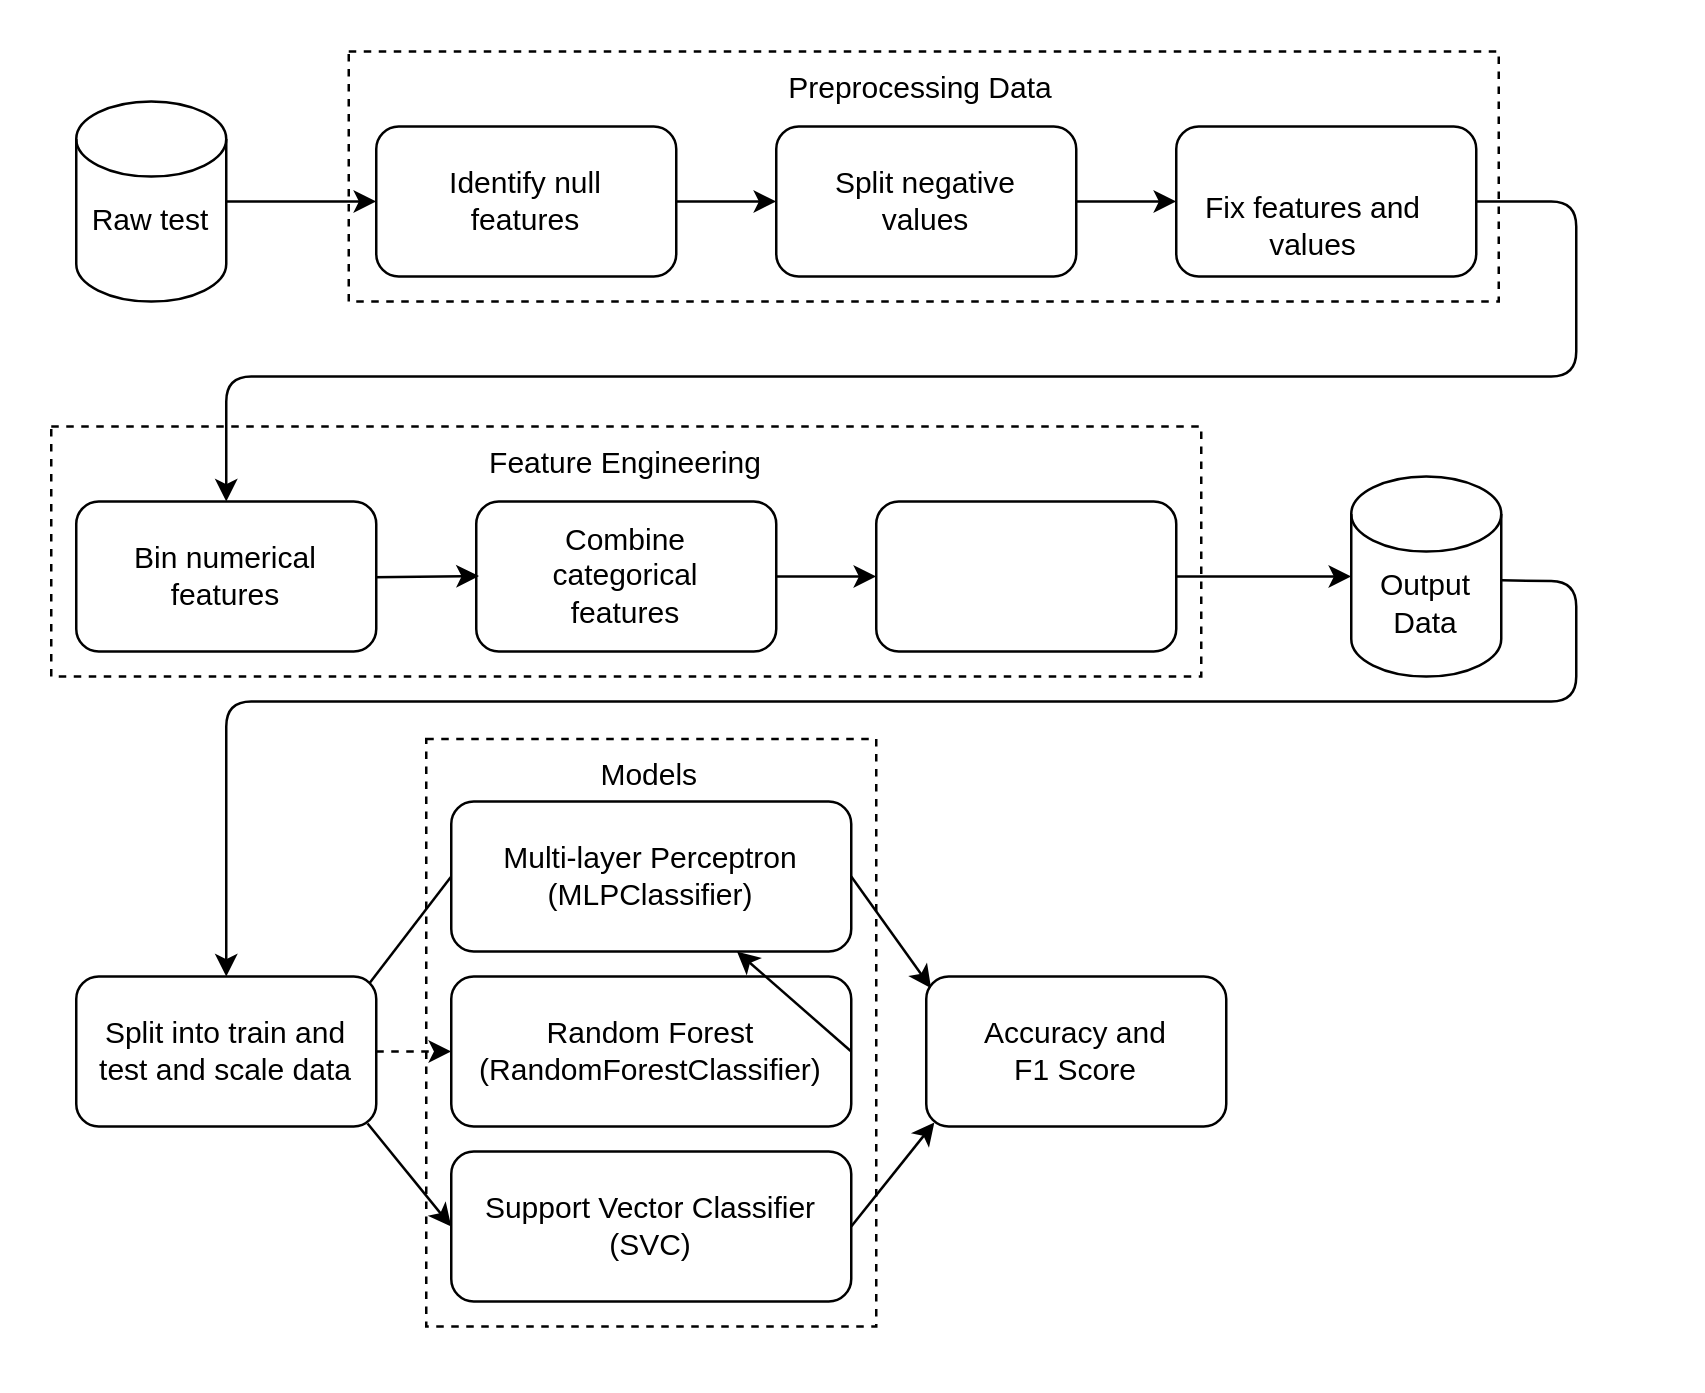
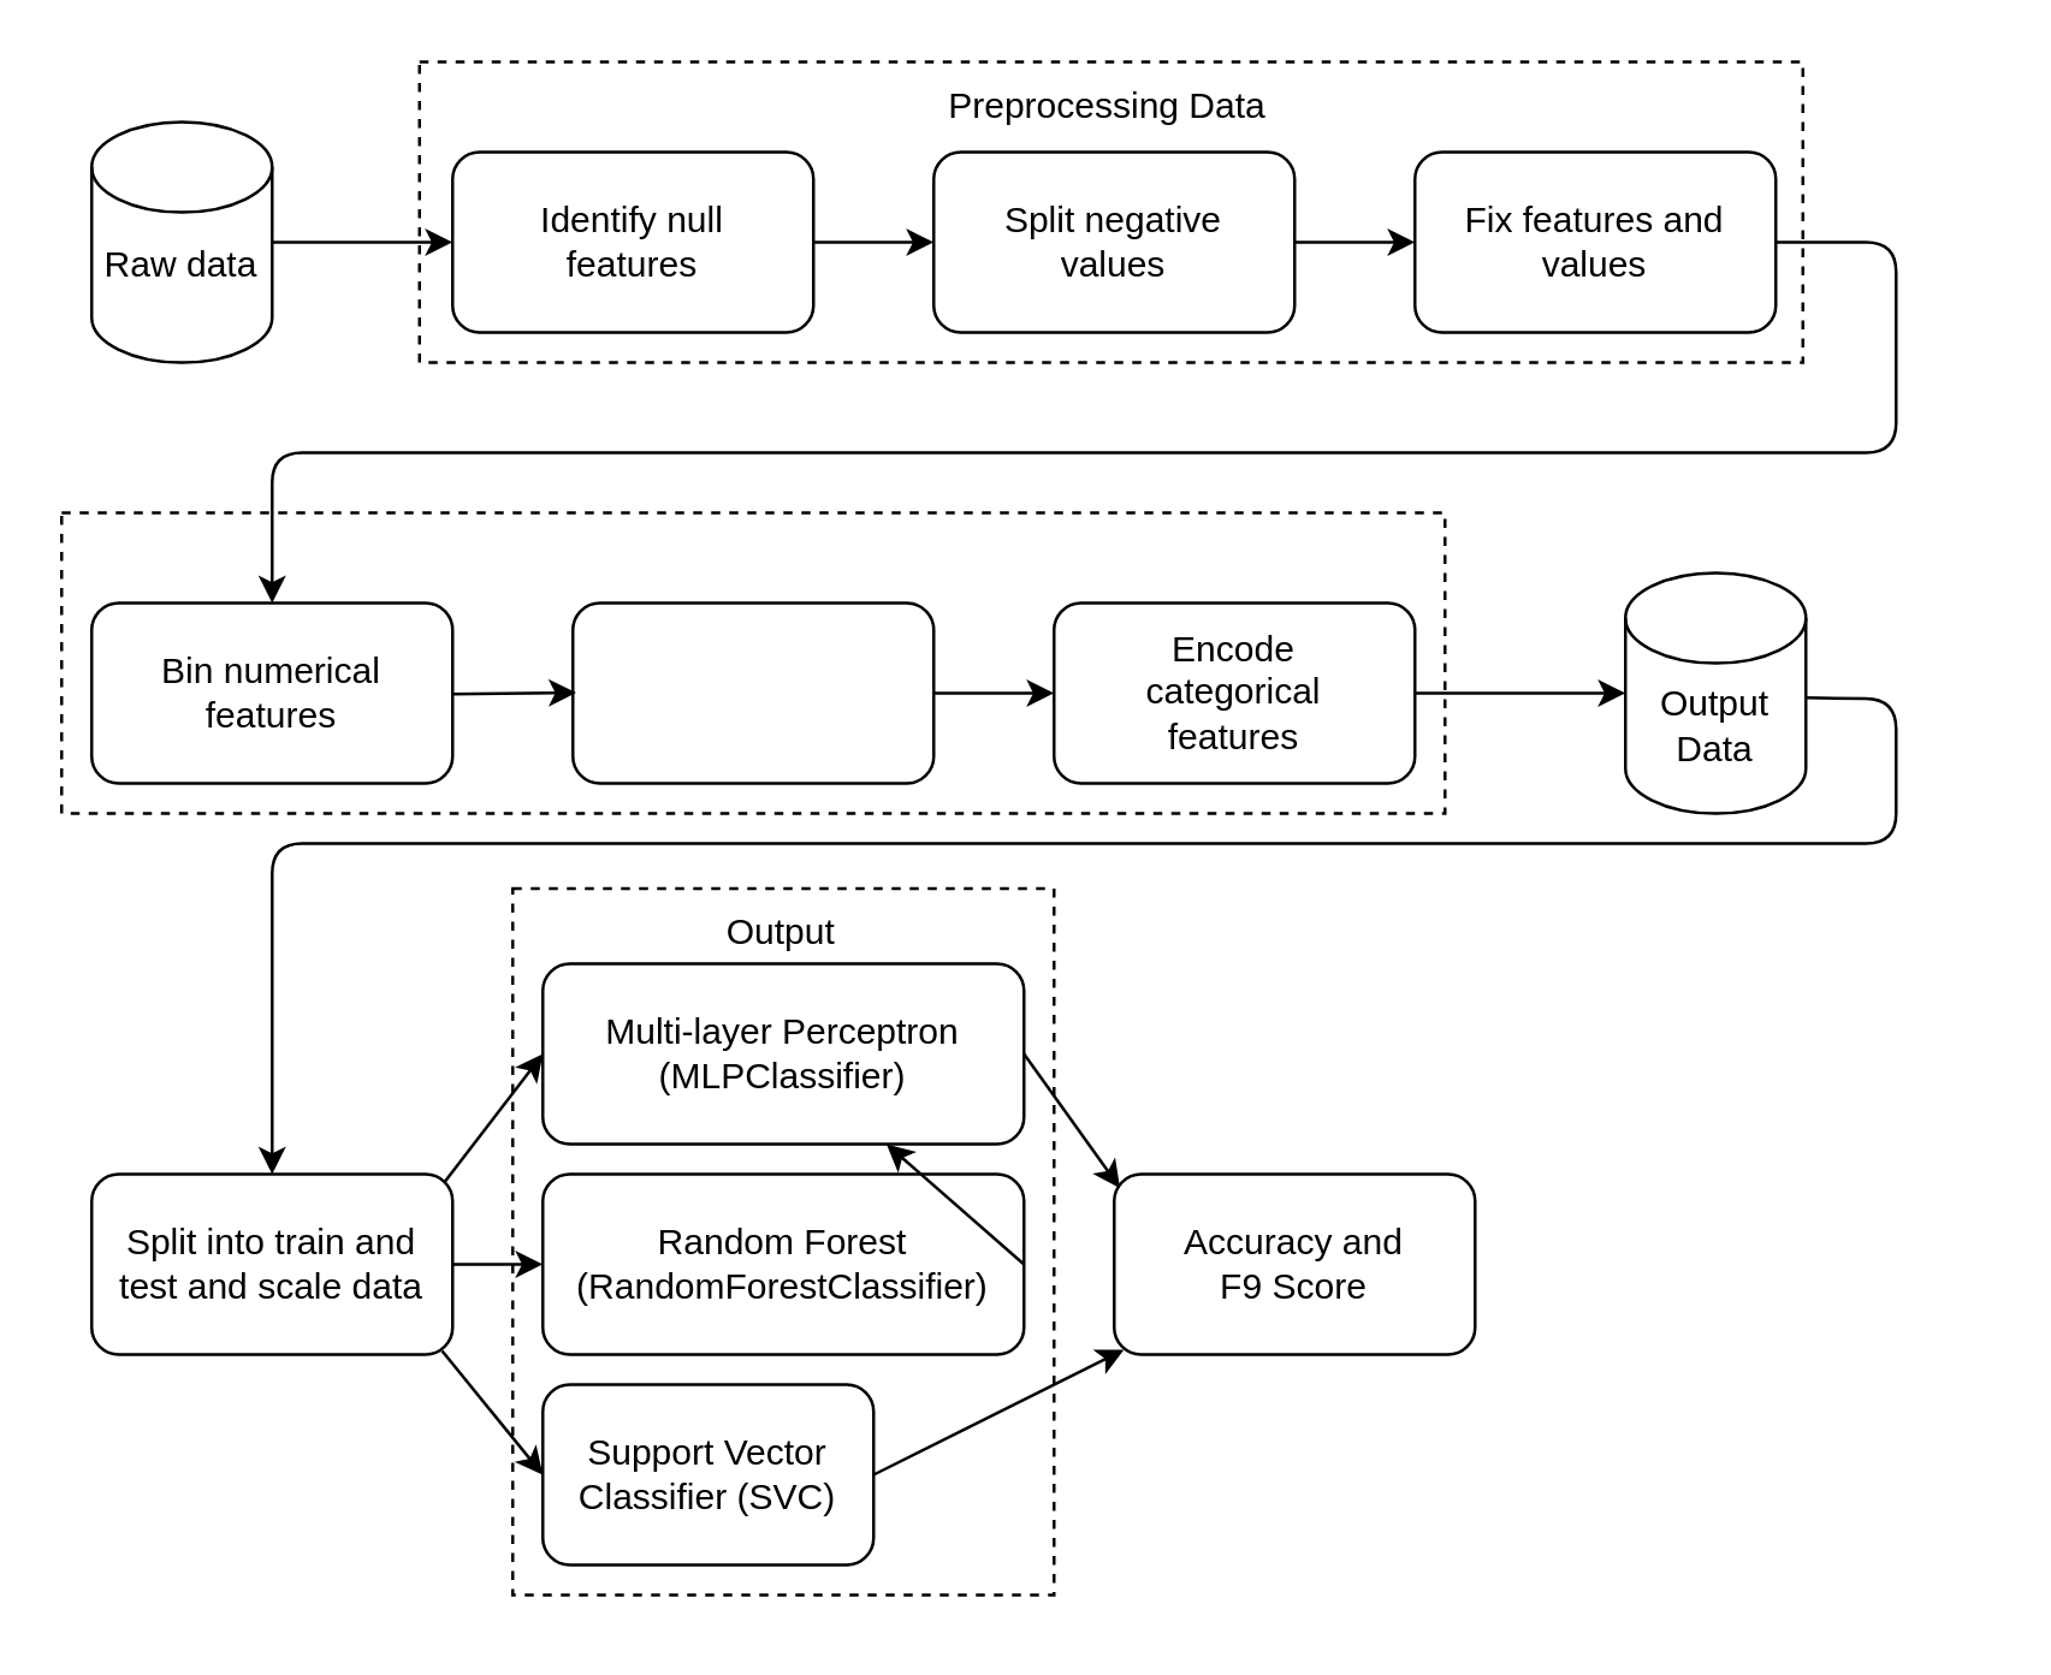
- <mxCell id="27" value="Raw test" style="text;html=1;strokeColor=none;fillColor=none;align=center;verticalAlign=middle;whiteSpace=wrap;rounded=0;" parent="25" vertex="1"><mxGeometry y="33" width="60" height="30" as="geometry" /></mxCell>
+ <mxCell id="27" value="Raw data" style="text;html=1;strokeColor=none;fillColor=none;align=center;verticalAlign=middle;whiteSpace=wrap;rounded=0;" parent="25" vertex="1"><mxGeometry y="33" width="60" height="30" as="geometry" /></mxCell>
- <mxCell id="30" value="Fix features and values" style="text;html=1;strokeColor=none;fillColor=none;align=center;verticalAlign=middle;whiteSpace=wrap;rounded=0;" parent="1" vertex="1"><mxGeometry x="475" y="75" width="100" height="30" as="geometry" /></mxCell>
+ <mxCell id="30" value="Fix features and values" style="text;html=1;strokeColor=none;fillColor=none;align=center;verticalAlign=middle;whiteSpace=wrap;rounded=0;" parent="1" vertex="1"><mxGeometry x="480" y="65" width="100" height="30" as="geometry" /></mxCell>
- <mxCell id="10" value="Feature Engineering" style="text;html=1;strokeColor=none;fillColor=none;align=center;verticalAlign=middle;whiteSpace=wrap;rounded=0;" parent="8" vertex="1"><mxGeometry x="169.408" width="122.041" height="30" as="geometry" /></mxCell>
- <mxCell id="31" value="Combine categorical features" style="text;html=1;strokeColor=none;fillColor=none;align=center;verticalAlign=middle;whiteSpace=wrap;rounded=0;" parent="1" vertex="1"><mxGeometry x="200" y="215" width="100" height="30" as="geometry" /></mxCell>
+ <mxCell id="32" value="Encode categorical features" style="text;html=1;strokeColor=none;fillColor=none;align=center;verticalAlign=middle;whiteSpace=wrap;rounded=0;" parent="1" vertex="1"><mxGeometry x="360" y="215" width="100" height="30" as="geometry" /></mxCell>
- <mxCell id="6" value="Models" style="text;html=1;strokeColor=none;fillColor=none;align=center;verticalAlign=middle;whiteSpace=wrap;rounded=0;" parent="3" vertex="1"><mxGeometry x="83.47" width="53.057" height="30.652" as="geometry" /></mxCell>
+ <mxCell id="6" value="Output" style="text;html=1;strokeColor=none;fillColor=none;align=center;verticalAlign=middle;whiteSpace=wrap;rounded=0;" parent="3" vertex="1"><mxGeometry x="83.47" width="53.057" height="30.652" as="geometry" /></mxCell>
- <mxCell id="35" value="" style="endArrow=none;html=1;entryX=0;entryY=0.5;entryDx=0;entryDy=0;exitX=0.978;exitY=0.044;exitDx=0;exitDy=0;exitPerimeter=0;" parent="1" source="42" target="38" edge="1"><mxGeometry width="50" height="50" relative="1" as="geometry"><mxPoint x="110" y="380" as="sourcePoint" /><mxPoint x="30" y="376" as="targetPoint" /></mxGeometry></mxCell>
+ <mxCell id="35" value="" style="endArrow=classic;html=1;entryX=0;entryY=0.5;entryDx=0;entryDy=0;exitX=0.978;exitY=0.044;exitDx=0;exitDy=0;exitPerimeter=0;" parent="1" source="42" target="38" edge="1"><mxGeometry width="50" height="50" relative="1" as="geometry"><mxPoint x="110" y="380" as="sourcePoint" /><mxPoint x="30" y="376" as="targetPoint" /></mxGeometry></mxCell>
- <mxCell id="37" value="" style="endArrow=classic;html=1;entryX=0;entryY=0.5;entryDx=0;entryDy=0;exitX=1;exitY=0.5;exitDx=0;exitDy=0;dashed=1;" parent="1" source="42" target="40" edge="1"><mxGeometry width="50" height="50" relative="1" as="geometry"><mxPoint x="140" y="420" as="sourcePoint" /><mxPoint x="30" y="420" as="targetPoint" /></mxGeometry></mxCell>
+ <mxCell id="37" value="" style="endArrow=classic;html=1;entryX=0;entryY=0.5;entryDx=0;entryDy=0;exitX=1;exitY=0.5;exitDx=0;exitDy=0;" parent="1" source="42" target="40" edge="1"><mxGeometry width="50" height="50" relative="1" as="geometry"><mxPoint x="140" y="420" as="sourcePoint" /><mxPoint x="30" y="420" as="targetPoint" /></mxGeometry></mxCell>
- <mxCell id="7" value="Accuracy and &lt;br&gt;F1 Score" style="rounded=1;whiteSpace=wrap;html=1;" parent="2" vertex="1"><mxGeometry x="-80" y="85" width="120" height="60" as="geometry" /></mxCell>
+ <mxCell id="7" value="Accuracy and &lt;br&gt;F9 Score" style="rounded=1;whiteSpace=wrap;html=1;" parent="2" vertex="1"><mxGeometry x="-80" y="85" width="120" height="60" as="geometry" /></mxCell>
- <mxCell id="41" value="Support Vector Classifier (SVC)" style="rounded=1;whiteSpace=wrap;html=1;" parent="1" vertex="1"><mxGeometry x="180" y="460" width="160" height="60" as="geometry" /></mxCell>
+ <mxCell id="41" value="Support Vector Classifier (SVC)" style="rounded=1;whiteSpace=wrap;html=1;" parent="1" vertex="1"><mxGeometry x="180" y="460" width="110" height="60" as="geometry" /></mxCell>
